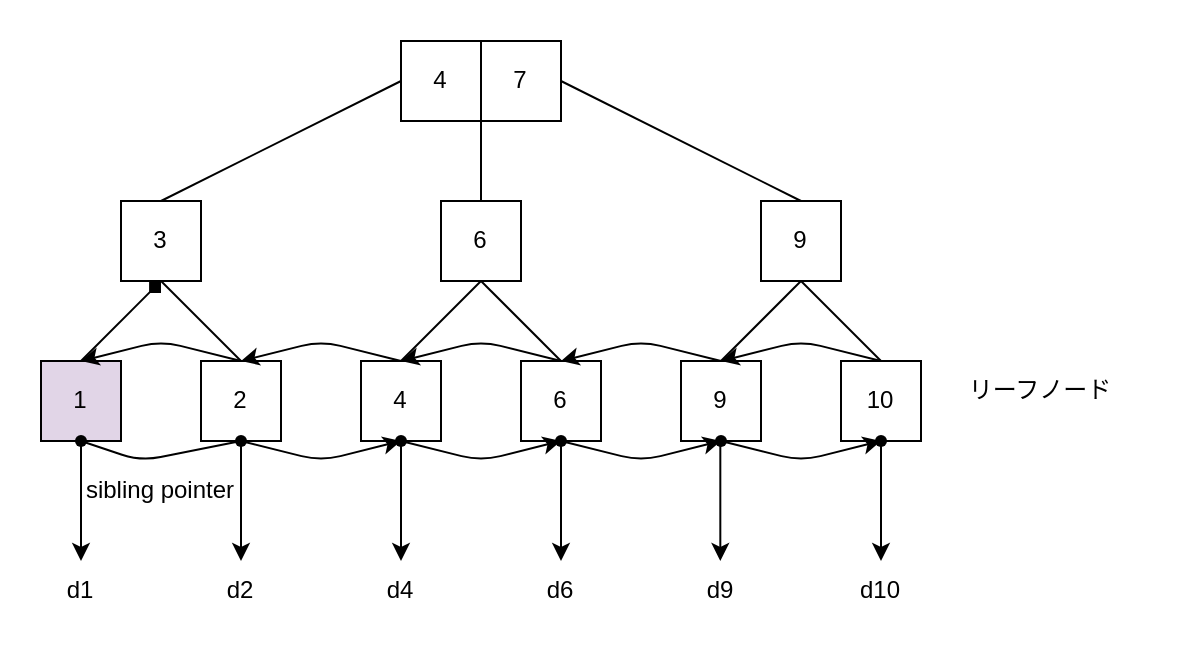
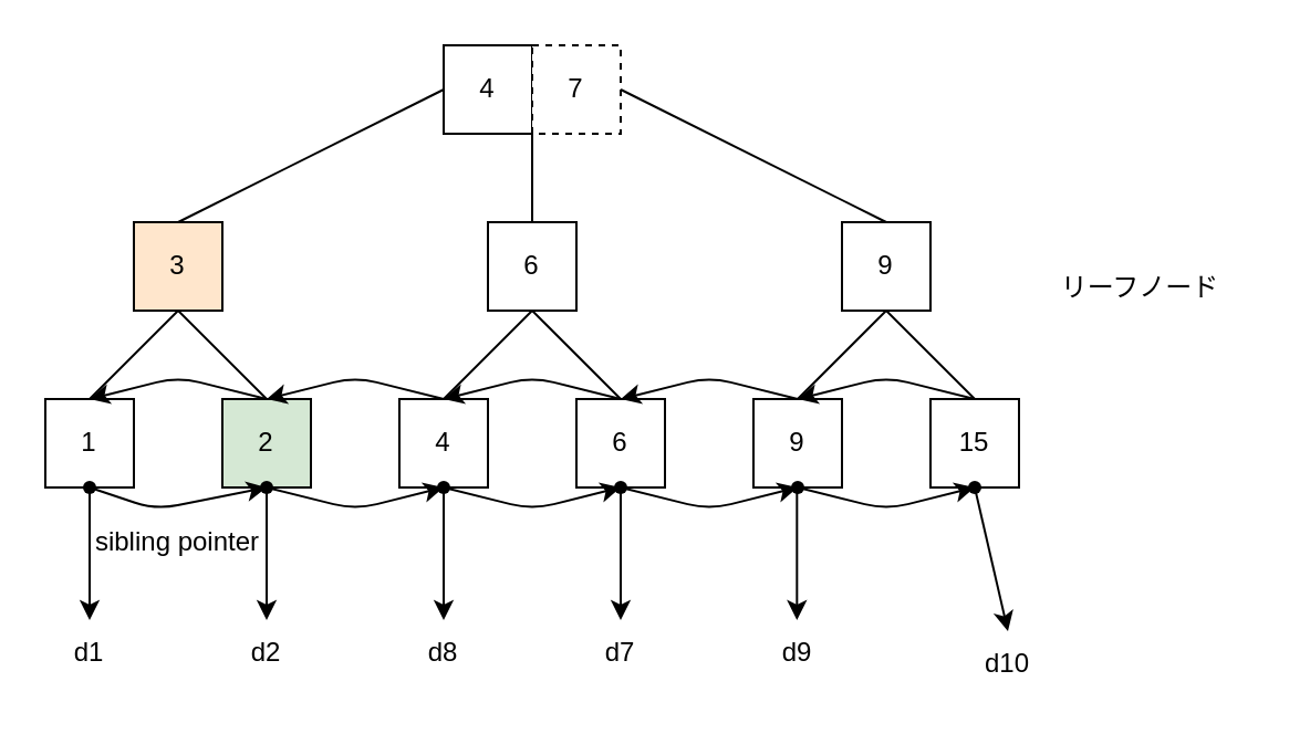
- <mxCell id="3" value="7" style="whiteSpace=wrap;html=1;aspect=fixed;" vertex="1" parent="1"><mxGeometry x="240" y="20" width="40" height="40" as="geometry" /></mxCell>
+ <mxCell id="3" value="7" style="whiteSpace=wrap;html=1;aspect=fixed;dashed=1;" vertex="1" parent="1"><mxGeometry x="240" y="20" width="40" height="40" as="geometry" /></mxCell>
- <mxCell id="4" value="3" style="whiteSpace=wrap;html=1;aspect=fixed;" vertex="1" parent="1"><mxGeometry x="60" y="100" width="40" height="40" as="geometry" /></mxCell>
+ <mxCell id="4" value="3" style="whiteSpace=wrap;html=1;aspect=fixed;fillColor=#ffe6cc;" vertex="1" parent="1"><mxGeometry x="60" y="100" width="40" height="40" as="geometry" /></mxCell>
- <mxCell id="16" value="" style="endArrow=diamond;html=1;exitX=0.5;exitY=0;exitDx=0;exitDy=0;entryX=0.5;entryY=1;entryDx=0;entryDy=0;" edge="1" parent="1" source="7" target="4"><mxGeometry width="50" height="50" relative="1" as="geometry"><mxPoint x="250" y="110" as="sourcePoint" /><mxPoint x="250" y="70" as="targetPoint" /></mxGeometry></mxCell>
+ <mxCell id="16" value="" style="endArrow=none;html=1;exitX=0.5;exitY=0;exitDx=0;exitDy=0;entryX=0.5;entryY=1;entryDx=0;entryDy=0;" edge="1" parent="1" source="7" target="4"><mxGeometry width="50" height="50" relative="1" as="geometry"><mxPoint x="250" y="110" as="sourcePoint" /><mxPoint x="250" y="70" as="targetPoint" /></mxGeometry></mxCell>
- <mxCell id="22" value="リーフノード" style="text;html=1;strokeColor=none;fillColor=none;align=center;verticalAlign=middle;whiteSpace=wrap;rounded=0;" vertex="1" parent="1"><mxGeometry x="470" y="180" width="100" height="30" as="geometry" /></mxCell>
+ <mxCell id="22" value="リーフノード" style="text;html=1;strokeColor=none;fillColor=none;align=center;verticalAlign=middle;whiteSpace=wrap;rounded=0;" vertex="1" parent="1"><mxGeometry x="465" y="115" width="100" height="30" as="geometry" /></mxCell>
- <mxCell id="7" value="1" style="whiteSpace=wrap;html=1;aspect=fixed;fillColor=#e1d5e7;" vertex="1" parent="1"><mxGeometry x="20" y="180" width="40" height="40" as="geometry" /></mxCell>
+ <mxCell id="7" value="1" style="whiteSpace=wrap;html=1;aspect=fixed;" vertex="1" parent="1"><mxGeometry x="20" y="180" width="40" height="40" as="geometry" /></mxCell>
- <mxCell id="8" value="2" style="whiteSpace=wrap;html=1;aspect=fixed;" vertex="1" parent="1"><mxGeometry x="100" y="180" width="40" height="40" as="geometry" /></mxCell>
+ <mxCell id="8" value="2" style="whiteSpace=wrap;html=1;aspect=fixed;fillColor=#d5e8d4;" vertex="1" parent="1"><mxGeometry x="100" y="180" width="40" height="40" as="geometry" /></mxCell>
- <mxCell id="12" value="10" style="whiteSpace=wrap;html=1;aspect=fixed;" vertex="1" parent="1"><mxGeometry x="420" y="180" width="40" height="40" as="geometry" /></mxCell>
+ <mxCell id="12" value="15" style="whiteSpace=wrap;html=1;aspect=fixed;" vertex="1" parent="1"><mxGeometry x="420" y="180" width="40" height="40" as="geometry" /></mxCell>
- <mxCell id="23" value="" style="endArrow=none;html=1;exitX=0.5;exitY=1;exitDx=0;exitDy=0;entryX=0.5;entryY=1;entryDx=0;entryDy=0;" edge="1" parent="1" source="7" target="8"><mxGeometry width="50" height="50" relative="1" as="geometry"><mxPoint x="55" y="280" as="sourcePoint" /><mxPoint x="105" y="230" as="targetPoint" /><Array as="points"><mxPoint x="70" y="230" /></Array></mxGeometry></mxCell>
+ <mxCell id="23" value="" style="endArrow=classic;html=1;exitX=0.5;exitY=1;exitDx=0;exitDy=0;entryX=0.5;entryY=1;entryDx=0;entryDy=0;" edge="1" parent="1" source="7" target="8"><mxGeometry width="50" height="50" relative="1" as="geometry"><mxPoint x="55" y="280" as="sourcePoint" /><mxPoint x="105" y="230" as="targetPoint" /><Array as="points"><mxPoint x="70" y="230" /></Array></mxGeometry></mxCell>
- <mxCell id="52" value="d4" style="text;html=1;strokeColor=none;fillColor=none;align=center;verticalAlign=middle;whiteSpace=wrap;rounded=0;" vertex="1" parent="1"><mxGeometry x="180" y="280" width="40" height="30" as="geometry" /></mxCell>
+ <mxCell id="52" value="d8" style="text;html=1;strokeColor=none;fillColor=none;align=center;verticalAlign=middle;whiteSpace=wrap;rounded=0;" vertex="1" parent="1"><mxGeometry x="180" y="280" width="40" height="30" as="geometry" /></mxCell>
- <mxCell id="50" value="d6" style="text;html=1;strokeColor=none;fillColor=none;align=center;verticalAlign=middle;whiteSpace=wrap;rounded=0;" vertex="1" parent="1"><mxGeometry x="260" y="280" width="40" height="30" as="geometry" /></mxCell>
+ <mxCell id="50" value="d7" style="text;html=1;strokeColor=none;fillColor=none;align=center;verticalAlign=middle;whiteSpace=wrap;rounded=0;" vertex="1" parent="1"><mxGeometry x="260" y="280" width="40" height="30" as="geometry" /></mxCell>
- <mxCell id="53" value="d10" style="text;html=1;strokeColor=none;fillColor=none;align=center;verticalAlign=middle;whiteSpace=wrap;rounded=0;" vertex="1" parent="1"><mxGeometry x="420" y="280" width="40" height="30" as="geometry" /></mxCell>
+ <mxCell id="53" value="d10" style="text;html=1;strokeColor=none;fillColor=none;align=center;verticalAlign=middle;whiteSpace=wrap;rounded=0;" vertex="1" parent="1"><mxGeometry x="435" y="285" width="40" height="30" as="geometry" /></mxCell>
